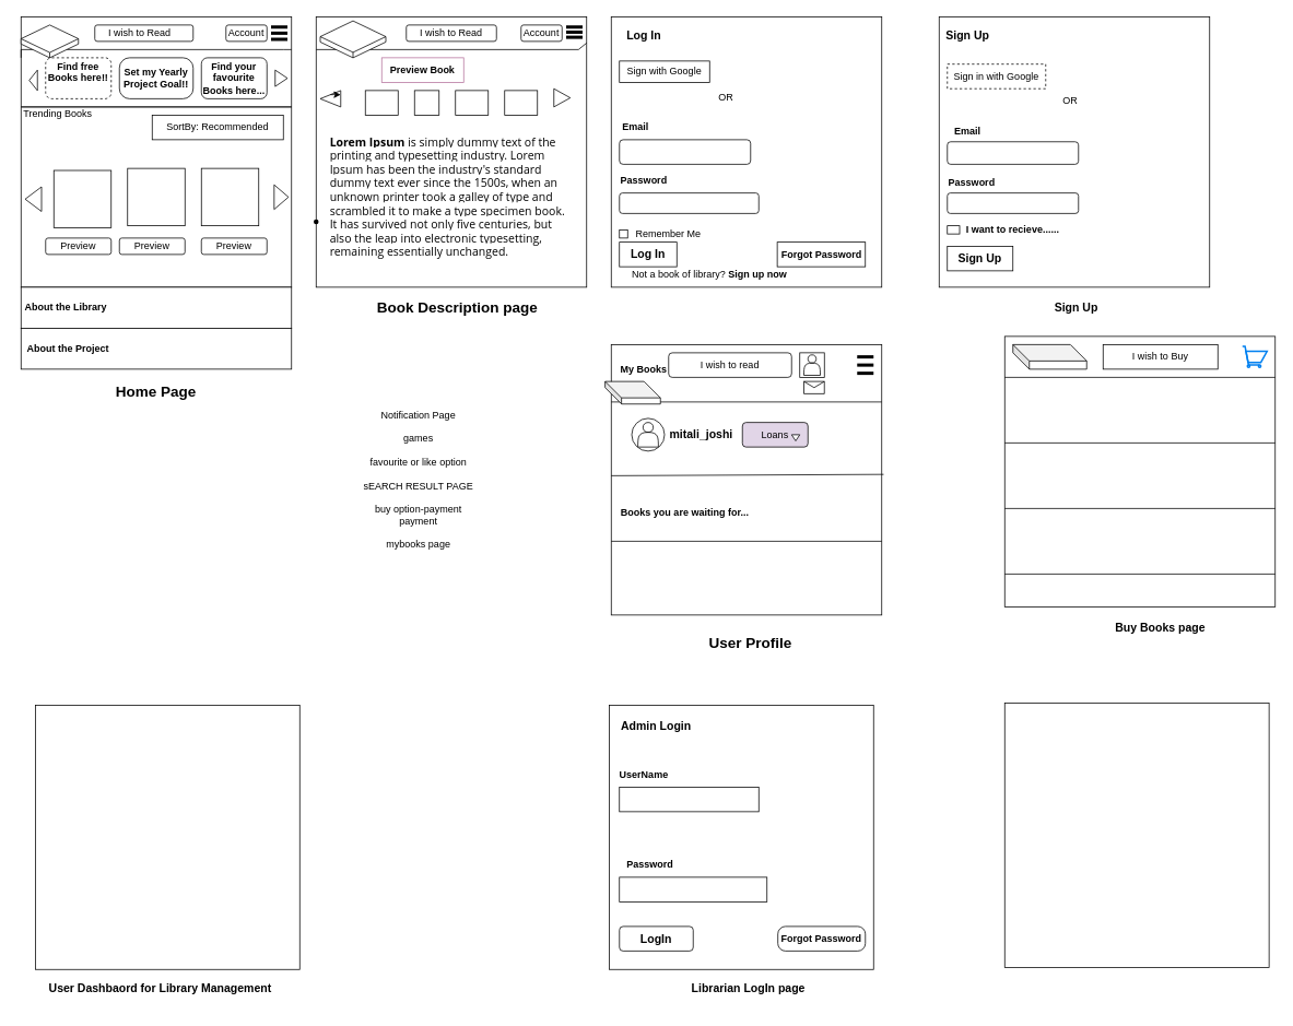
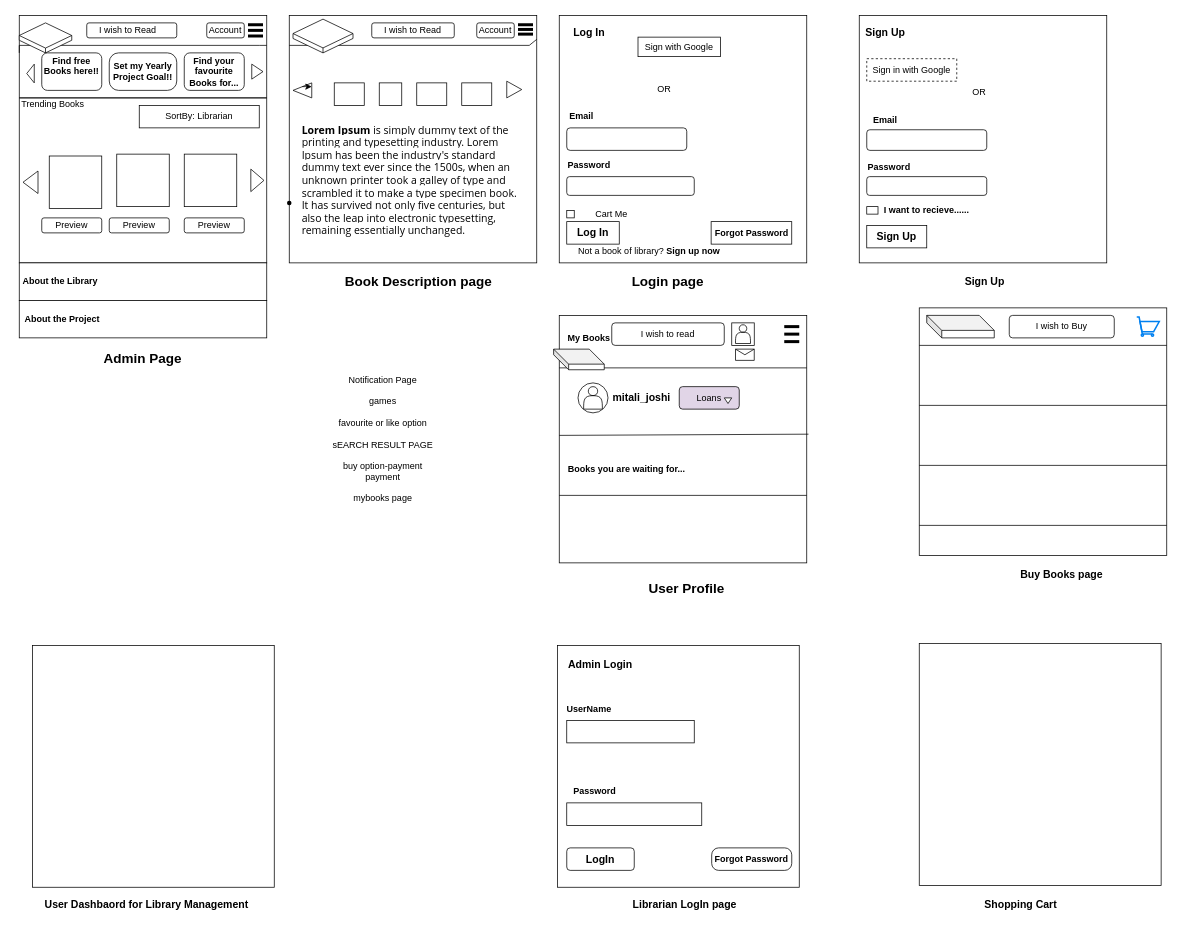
- <mxCell id="24" value="&lt;b&gt;Preview Book&lt;/b&gt;" style="text;html=1;align=center;verticalAlign=middle;whiteSpace=wrap;rounded=0;strokeColor=#B5739D;" parent="1" vertex="1"><mxGeometry x="465" y="70" width="100" height="30" as="geometry" /></mxCell>
- <mxCell id="52" value="Sign with Google" style="rounded=0;whiteSpace=wrap;html=1;" parent="1" vertex="1"><mxGeometry x="755" y="74" width="110" height="26" as="geometry" /></mxCell>
+ <mxCell id="52" value="Sign with Google" style="rounded=0;whiteSpace=wrap;html=1;" parent="1" vertex="1"><mxGeometry x="850" y="49" width="110" height="26" as="geometry" /></mxCell>
- <mxCell id="8" value="&lt;b&gt;Find free Books here!!&lt;/b&gt;&lt;br&gt;&lt;div&gt;&lt;div&gt;&lt;div&gt;&lt;b&gt;&lt;br&gt;&lt;/b&gt;&lt;/div&gt;&lt;/div&gt;&lt;/div&gt;" style="rounded=1;whiteSpace=wrap;html=1;dashed=1;" parent="1" vertex="1"><mxGeometry x="55" y="70" width="80" height="50" as="geometry" /></mxCell>
+ <mxCell id="8" value="&lt;b&gt;Find free Books here!!&lt;/b&gt;&lt;br&gt;&lt;div&gt;&lt;div&gt;&lt;div&gt;&lt;b&gt;&lt;br&gt;&lt;/b&gt;&lt;/div&gt;&lt;/div&gt;&lt;/div&gt;" style="rounded=1;whiteSpace=wrap;html=1;" parent="1" vertex="1"><mxGeometry x="55" y="70" width="80" height="50" as="geometry" /></mxCell>
- <mxCell id="10" value="&lt;b&gt;Find your favourite Books here...&lt;/b&gt;" style="rounded=1;whiteSpace=wrap;html=1;" parent="1" vertex="1"><mxGeometry x="245" y="70" width="80" height="50" as="geometry" /></mxCell>
+ <mxCell id="10" value="&lt;b&gt;Find your favourite Books for...&lt;/b&gt;" style="rounded=1;whiteSpace=wrap;html=1;" parent="1" vertex="1"><mxGeometry x="245" y="70" width="80" height="50" as="geometry" /></mxCell>
- <mxCell id="53" value="SortBy: Recommended" style="rounded=0;whiteSpace=wrap;html=1;" parent="1" vertex="1"><mxGeometry x="185" y="140" width="160" height="30" as="geometry" /></mxCell>
+ <mxCell id="53" value="SortBy: Librarian" style="rounded=0;whiteSpace=wrap;html=1;" parent="1" vertex="1"><mxGeometry x="185" y="140" width="160" height="30" as="geometry" /></mxCell>
- <mxCell id="50" value="Remember Me" style="text;html=1;align=center;verticalAlign=middle;whiteSpace=wrap;rounded=0;" parent="1" vertex="1"><mxGeometry x="755" y="280" width="120" height="10" as="geometry" /></mxCell>
+ <mxCell id="50" value="Cart Me" style="text;html=1;align=center;verticalAlign=middle;whiteSpace=wrap;rounded=0;" parent="1" vertex="1"><mxGeometry x="755" y="280" width="120" height="10" as="geometry" /></mxCell>
+ <mxCell id="99" value="&lt;font style=&quot;font-size: 18px;&quot;&gt;&lt;b style=&quot;&quot;&gt;Login page&lt;/b&gt;&lt;/font&gt;" style="text;html=1;align=center;verticalAlign=middle;whiteSpace=wrap;rounded=0;" parent="1" vertex="1"><mxGeometry x="795" y="360" width="190" height="30" as="geometry" /></mxCell>
- <mxCell id="105" value="I wish to Buy" style="whiteSpace=wrap;html=1;rounded=0;" parent="1" vertex="1"><mxGeometry x="1345" y="420" width="140" height="30" as="geometry" /></mxCell>
+ <mxCell id="105" value="I wish to Buy" style="rounded=1;whiteSpace=wrap;html=1;" parent="1" vertex="1"><mxGeometry x="1345" y="420" width="140" height="30" as="geometry" /></mxCell>
- <mxCell id="93" value="&lt;b&gt;&lt;font style=&quot;font-size: 18px;&quot;&gt;Home Page&lt;/font&gt;&lt;/b&gt;" style="text;html=1;align=center;verticalAlign=middle;whiteSpace=wrap;rounded=0;" parent="1" vertex="1"><mxGeometry x="130" y="462.5" width="120" height="30" as="geometry" /></mxCell>
+ <mxCell id="93" value="&lt;b&gt;&lt;font style=&quot;font-size: 18px;&quot;&gt;Admin Page&lt;/font&gt;&lt;/b&gt;" style="text;html=1;align=center;verticalAlign=middle;whiteSpace=wrap;rounded=0;" parent="1" vertex="1"><mxGeometry x="130" y="462.5" width="120" height="30" as="geometry" /></mxCell>
+ <mxCell id="114" value="&lt;font style=&quot;font-size: 14px;&quot;&gt;&lt;b&gt;Shopping Cart&lt;/b&gt;&lt;/font&gt;" style="text;html=1;align=center;verticalAlign=middle;resizable=0;points=[];autosize=1;strokeColor=none;fillColor=none;" parent="1" vertex="1"><mxGeometry x="1300" y="1190" width="120" height="30" as="geometry" /></mxCell>
